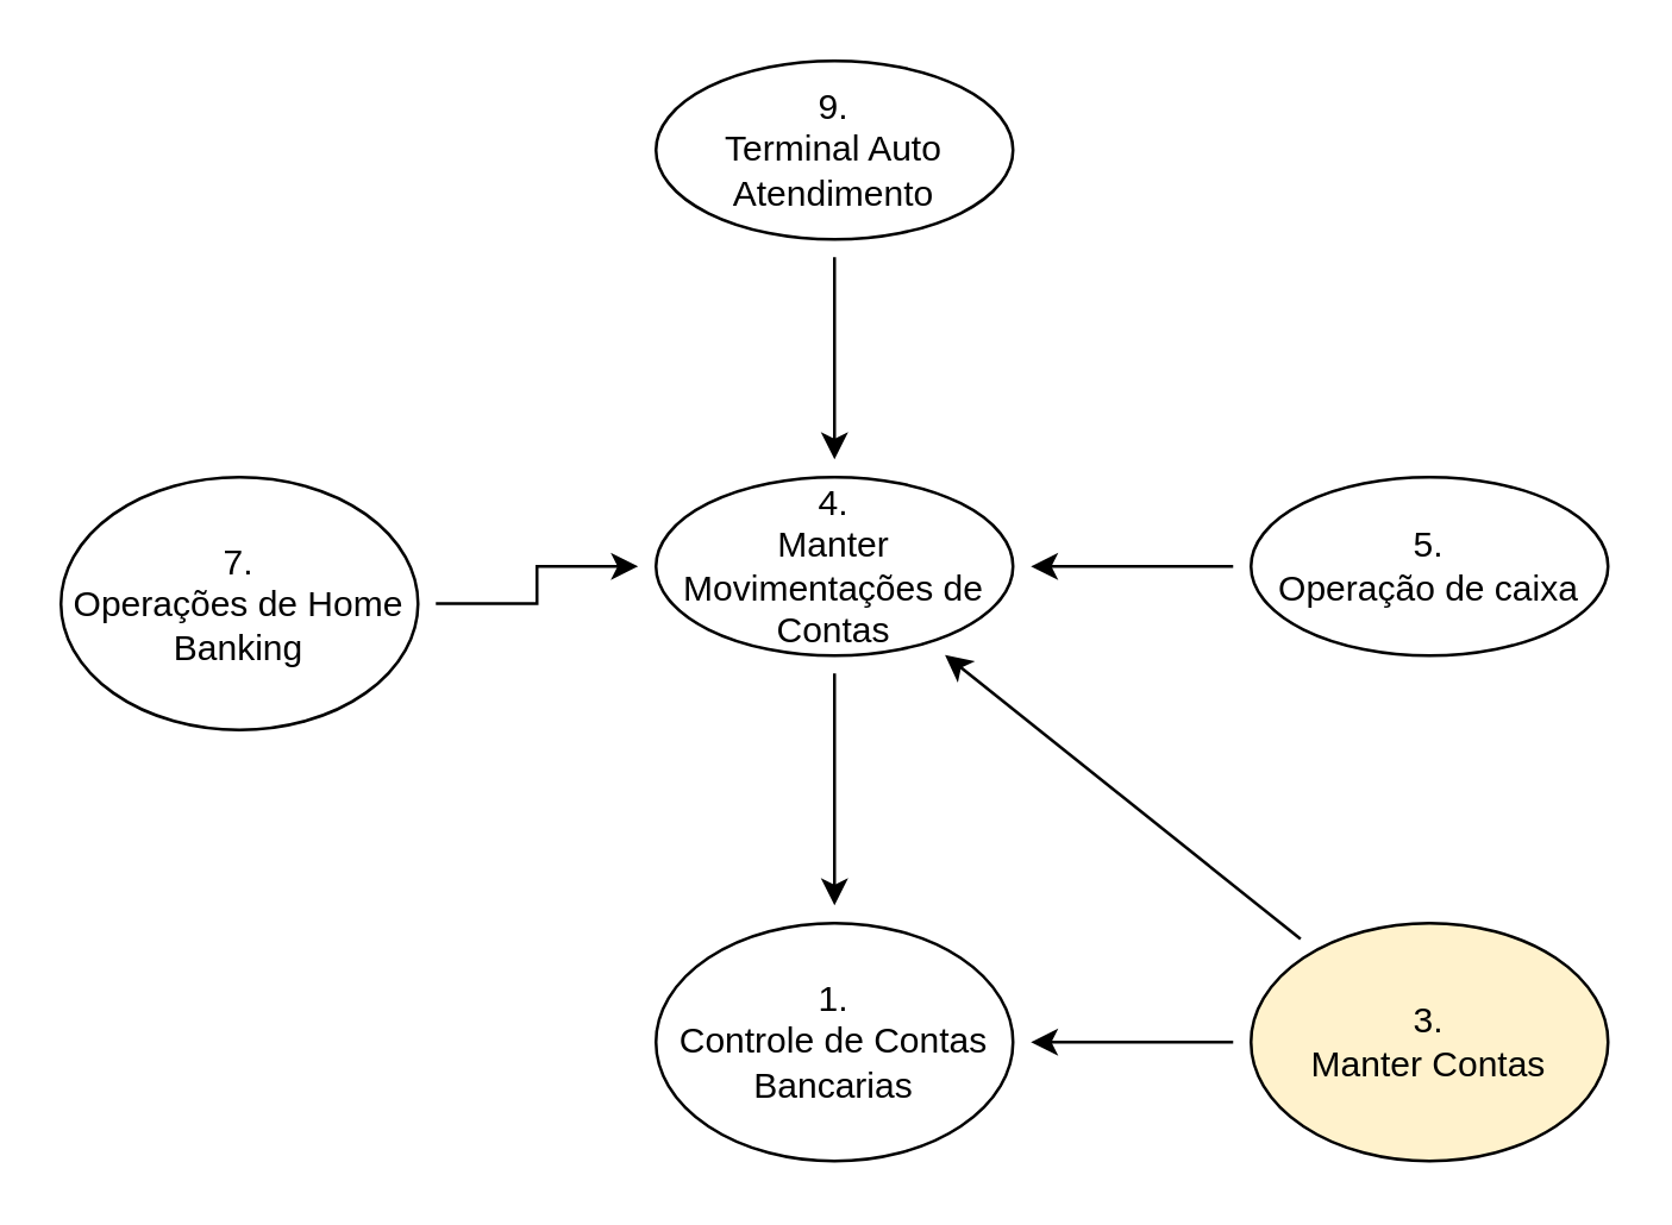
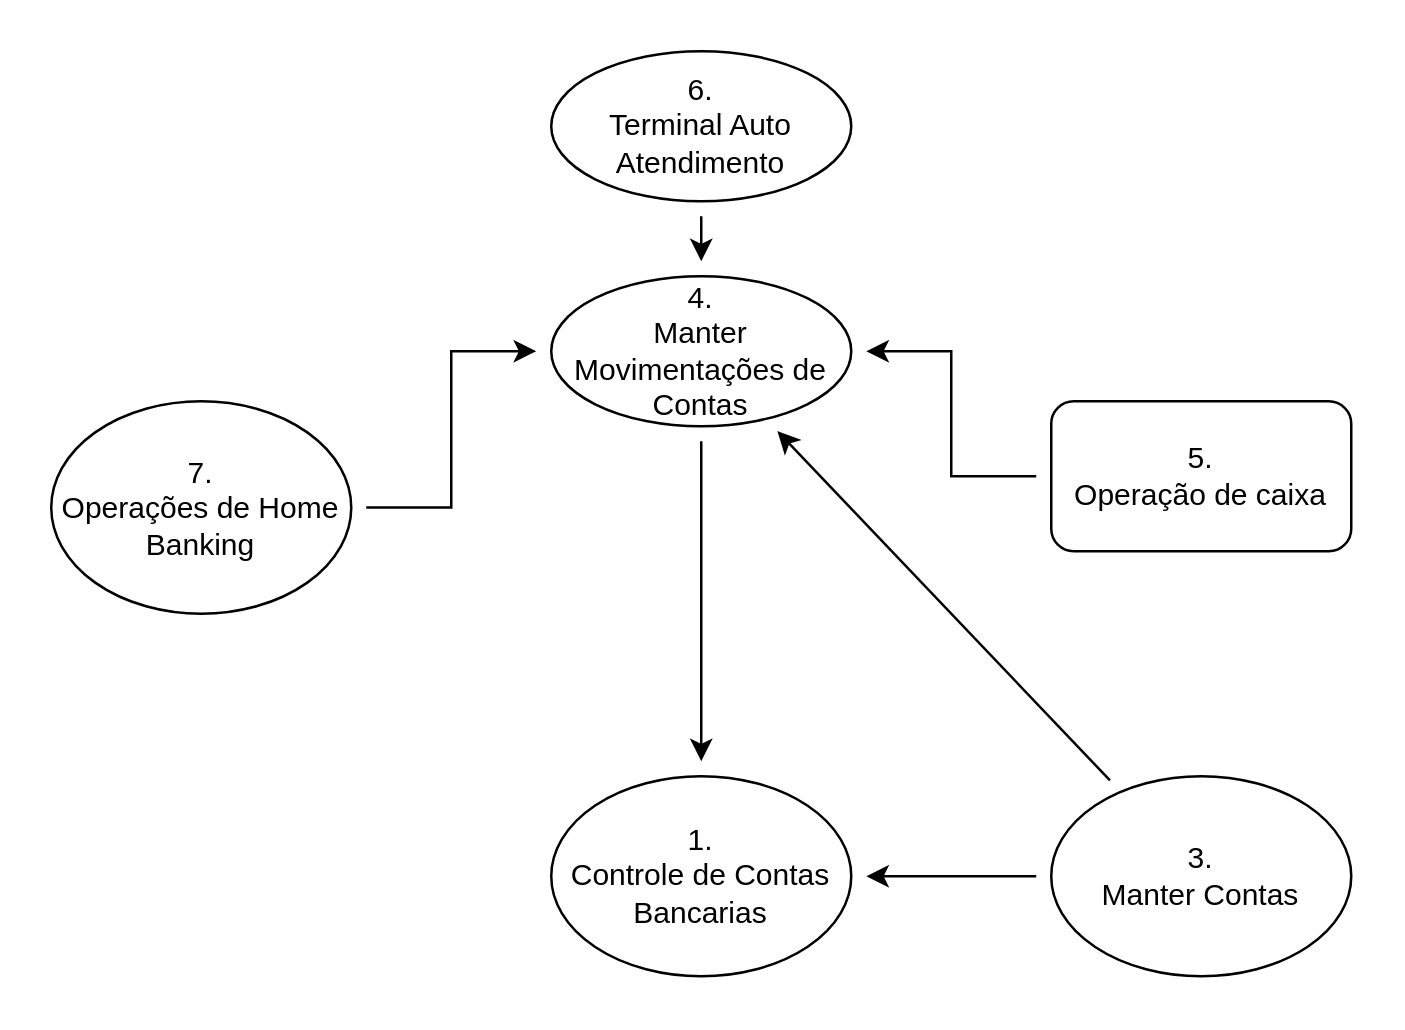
- <mxCell id="11" value="9.&lt;br&gt;Terminal Auto Atendimento" style="ellipse;whiteSpace=wrap;html=1;" vertex="1" parent="1"><mxGeometry x="220" y="20" width="120" height="60" as="geometry" /></mxCell>
+ <mxCell id="11" value="6.&lt;br&gt;Terminal Auto Atendimento" style="ellipse;whiteSpace=wrap;html=1;" vertex="1" parent="1"><mxGeometry x="220" y="20" width="120" height="60" as="geometry" /></mxCell>
- <mxCell id="10" value="4.&lt;br&gt;Manter Movimentações de Contas" style="ellipse;whiteSpace=wrap;html=1;" vertex="1" parent="1"><mxGeometry x="220" y="160" width="120" height="60" as="geometry" /></mxCell>
+ <mxCell id="10" value="4.&lt;br&gt;Manter Movimentações de Contas" style="ellipse;whiteSpace=wrap;html=1;" vertex="1" parent="1"><mxGeometry x="220" y="110" width="120" height="60" as="geometry" /></mxCell>
- <mxCell id="12" value="5.&lt;br&gt;Operação de caixa" style="ellipse;whiteSpace=wrap;html=1;" vertex="1" parent="1"><mxGeometry x="420" y="160" width="120" height="60" as="geometry" /></mxCell>
+ <mxCell id="12" value="5.&lt;br&gt;Operação de caixa" style="whiteSpace=wrap;html=1;rounded=1;" vertex="1" parent="1"><mxGeometry x="420" y="160" width="120" height="60" as="geometry" /></mxCell>
- <mxCell id="5" value="3.&lt;br&gt;Manter Contas" style="ellipse;whiteSpace=wrap;html=1;fillColor=#fff2cc;" vertex="1" parent="1"><mxGeometry x="420" y="310" width="120" height="80" as="geometry" /></mxCell>
+ <mxCell id="5" value="3.&lt;br&gt;Manter Contas" style="ellipse;whiteSpace=wrap;html=1;" vertex="1" parent="1"><mxGeometry x="420" y="310" width="120" height="80" as="geometry" /></mxCell>
